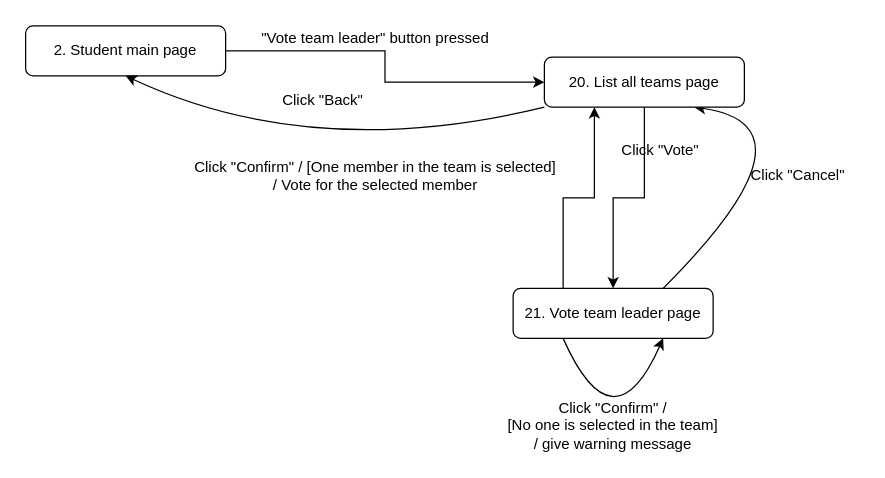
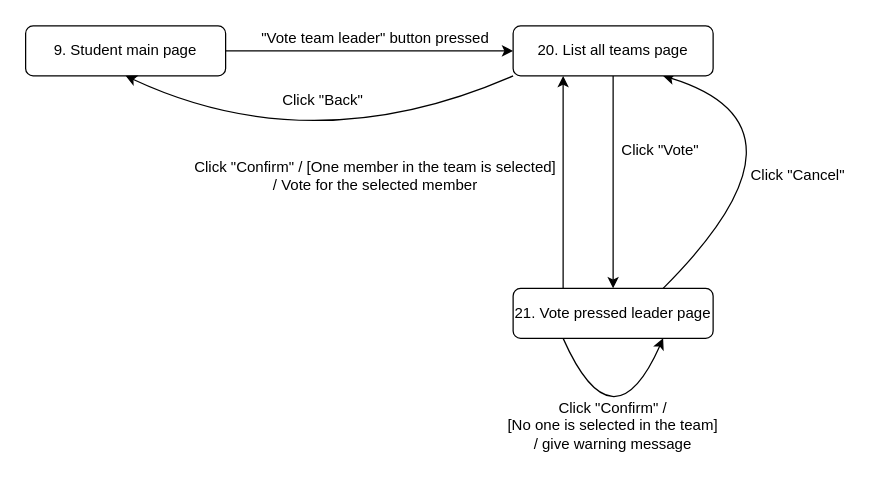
- <mxCell id="3" value="2. Student main page" style="rounded=1;whiteSpace=wrap;html=1;" parent="1" vertex="1"><mxGeometry x="20" y="20" width="160" height="40" as="geometry" /></mxCell>
+ <mxCell id="3" value="9. Student main page" style="rounded=1;whiteSpace=wrap;html=1;" parent="1" vertex="1"><mxGeometry x="20" y="20" width="160" height="40" as="geometry" /></mxCell>
- <mxCell id="12" value="20. List all teams page" style="rounded=1;whiteSpace=wrap;html=1;" parent="1" vertex="1"><mxGeometry x="435" y="45" width="160" height="40" as="geometry" /></mxCell>
+ <mxCell id="12" value="20. List all teams page" style="rounded=1;whiteSpace=wrap;html=1;" parent="1" vertex="1"><mxGeometry x="410" y="20" width="160" height="40" as="geometry" /></mxCell>
- <mxCell id="6" value="21. Vote team leader page" style="rounded=1;whiteSpace=wrap;html=1;" parent="1" vertex="1"><mxGeometry x="410" y="230" width="160" height="40" as="geometry" /></mxCell>
+ <mxCell id="6" value="21. Vote pressed leader page" style="rounded=1;whiteSpace=wrap;html=1;" parent="1" vertex="1"><mxGeometry x="410" y="230" width="160" height="40" as="geometry" /></mxCell>
